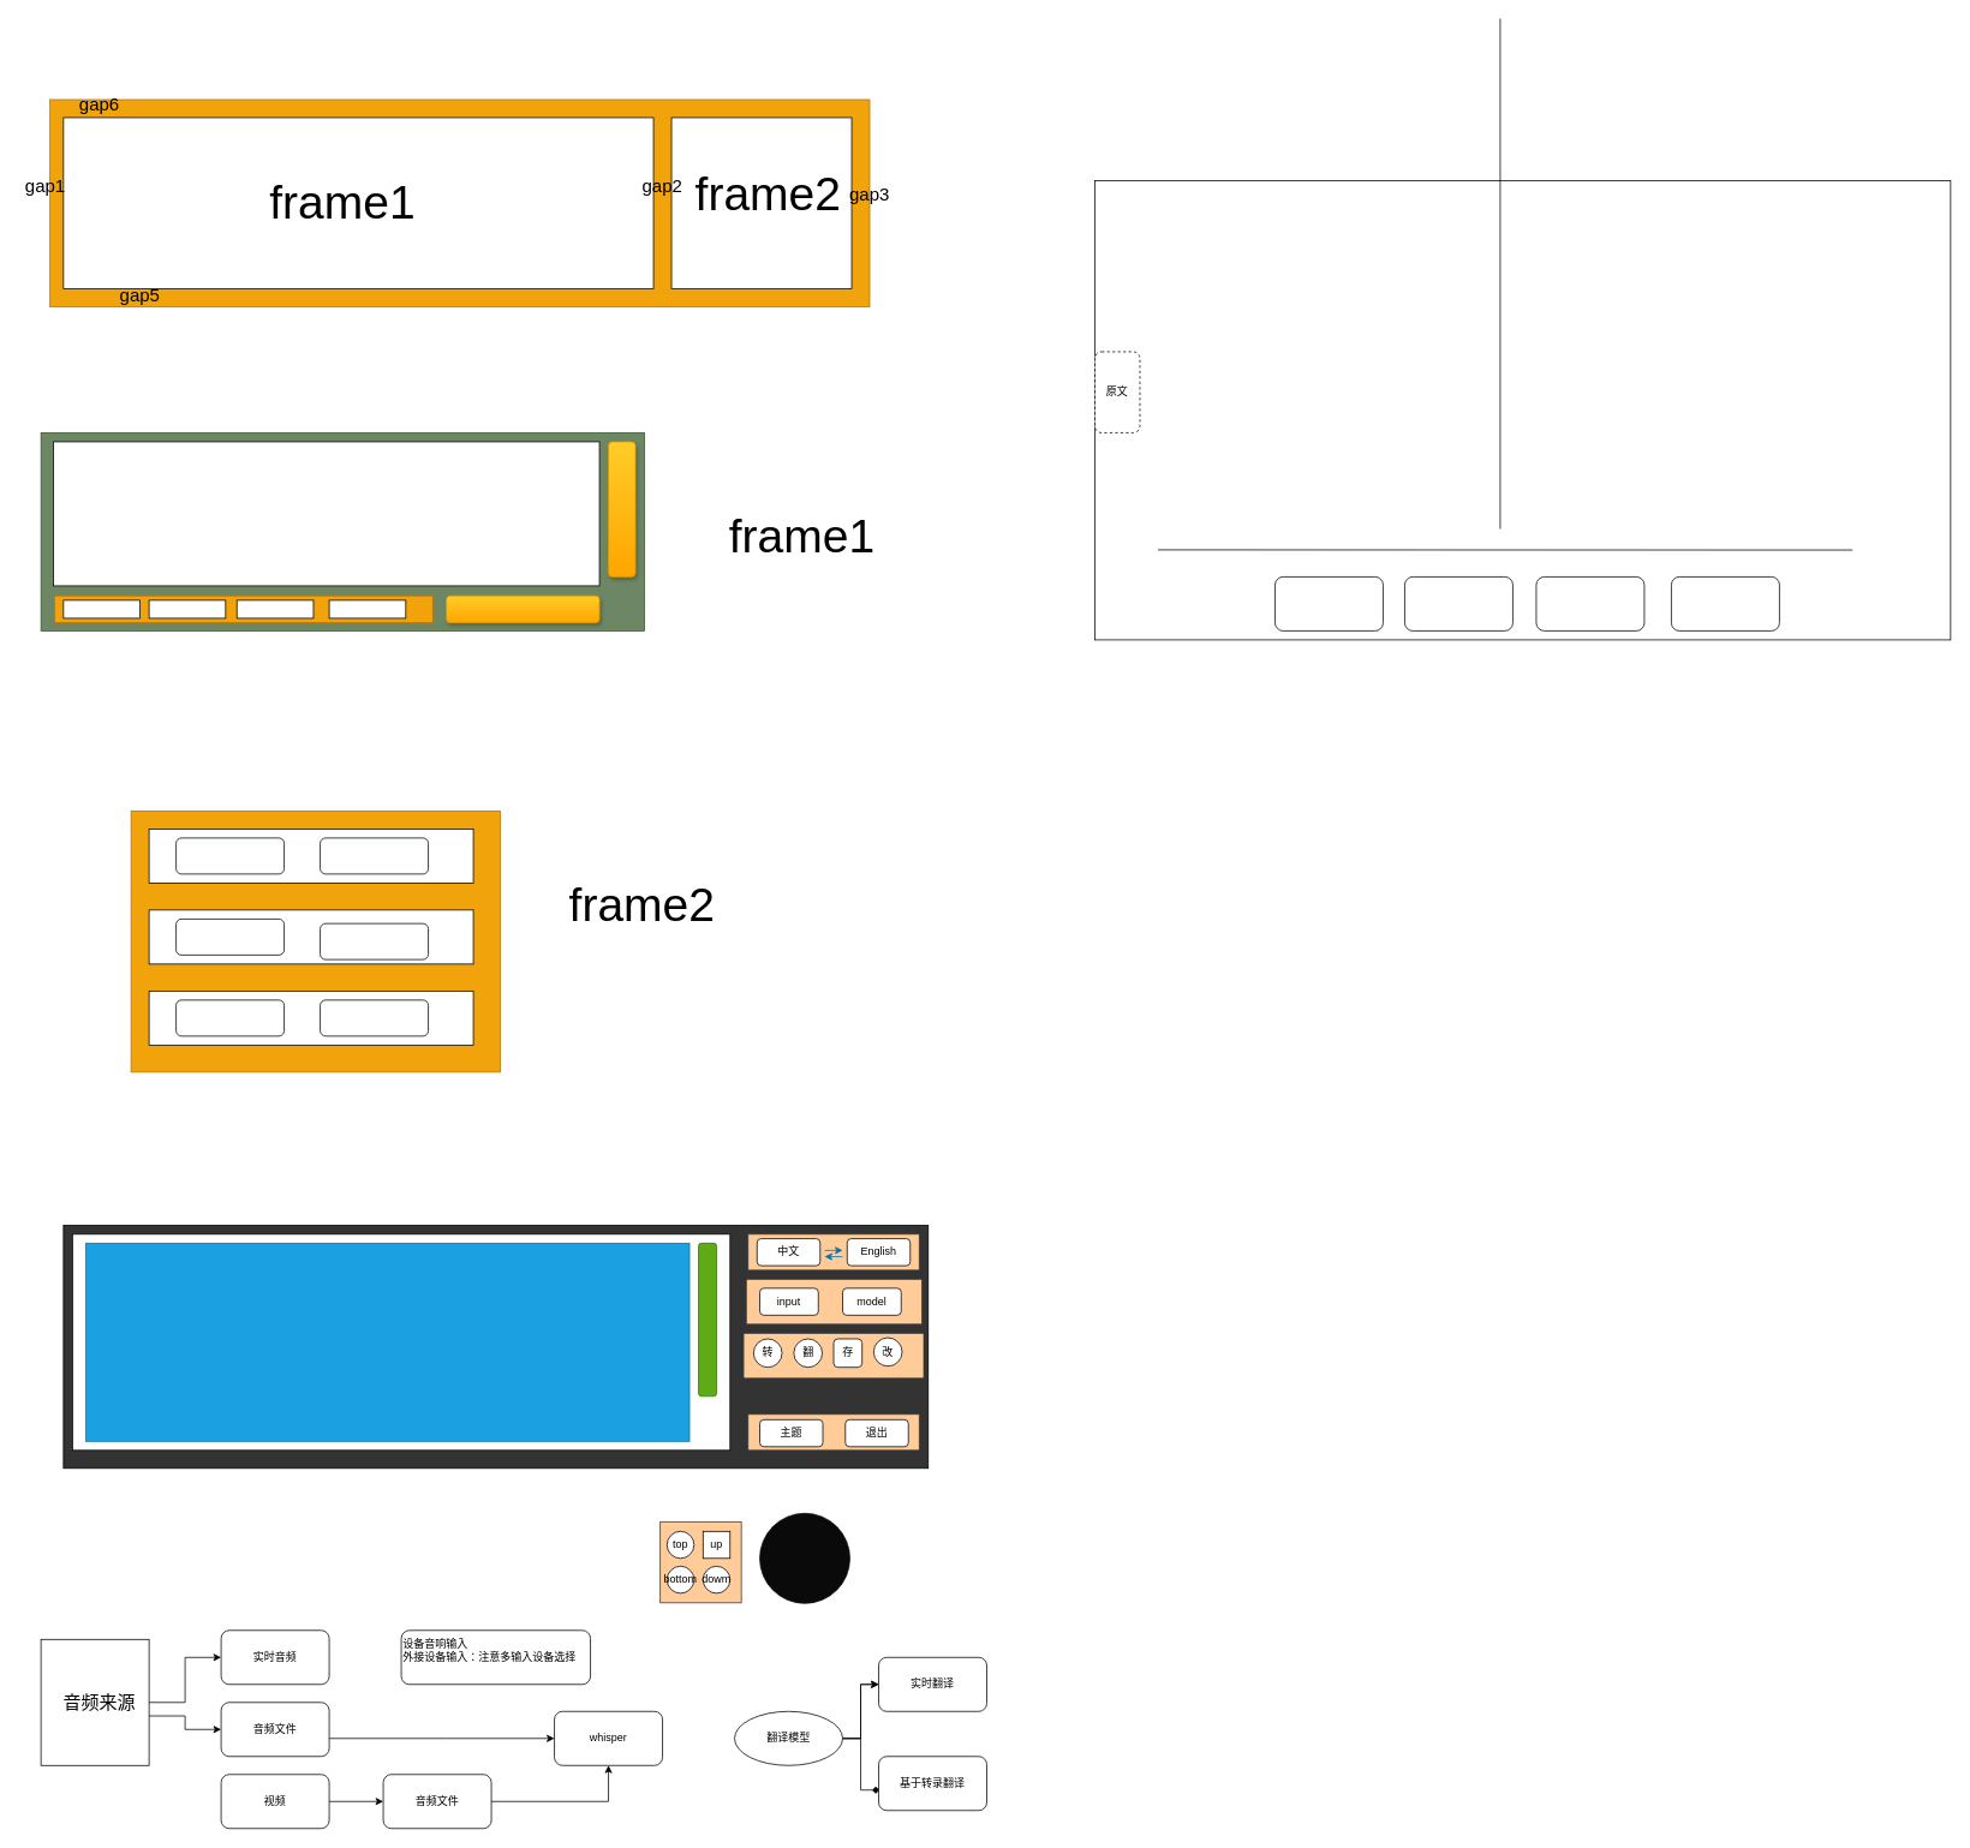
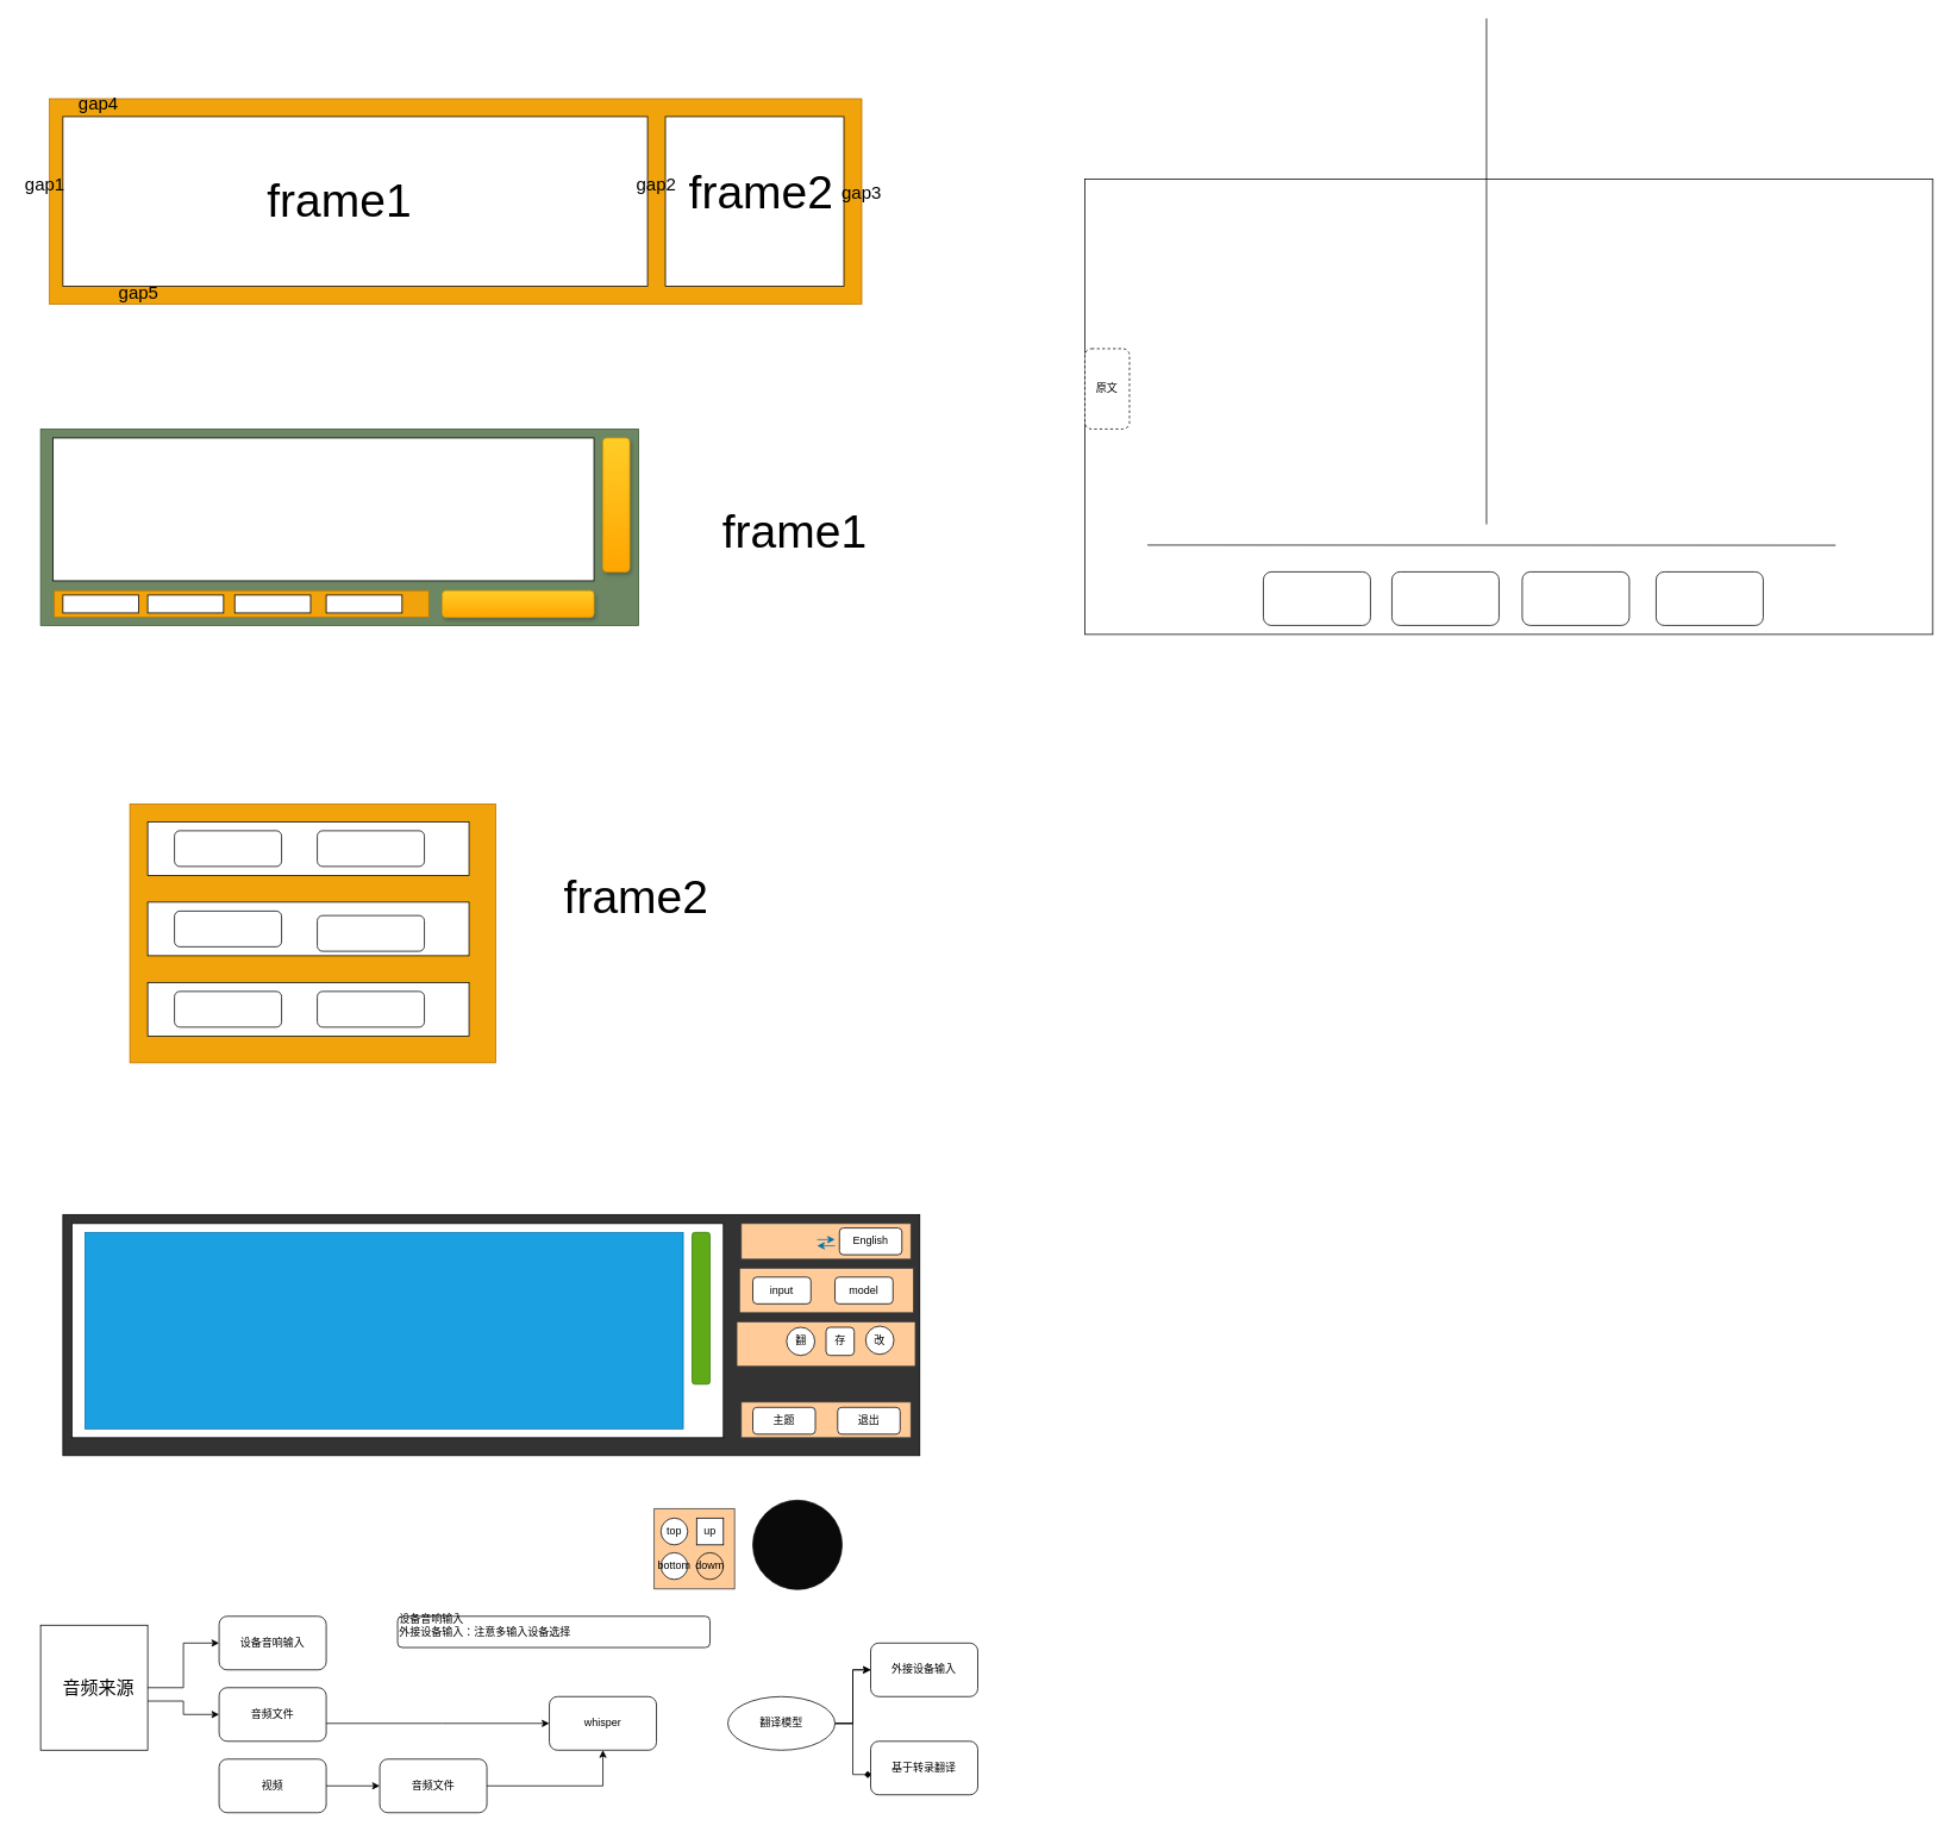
- <mxCell id="56" value="&lt;font style=&quot;font-size: 20px;&quot;&gt;gap6&lt;/font&gt;" style="text;html=1;align=center;verticalAlign=middle;whiteSpace=wrap;rounded=0;" parent="1" vertex="1"><mxGeometry x="80" y="100" width="60" height="30" as="geometry" /></mxCell>
+ <mxCell id="56" value="&lt;font style=&quot;font-size: 20px;&quot;&gt;gap4&lt;/font&gt;" style="text;html=1;align=center;verticalAlign=middle;whiteSpace=wrap;rounded=0;" parent="1" vertex="1"><mxGeometry x="80" y="100" width="60" height="30" as="geometry" /></mxCell>
- <mxCell id="32" value="中文" style="rounded=1;whiteSpace=wrap;html=1;" parent="30" vertex="1"><mxGeometry x="10" y="5" width="70" height="30" as="geometry" /></mxCell>
- <mxCell id="43" value="转" style="ellipse;whiteSpace=wrap;html=1;aspect=fixed;" parent="41" vertex="1"><mxGeometry x="11.111" y="6.25" width="31.579" height="31.579" as="geometry" /></mxCell>
- <mxCell id="8" value="dowm" style="ellipse;whiteSpace=wrap;html=1;aspect=fixed;" parent="4" vertex="1"><mxGeometry x="40" y="38.75" width="30" height="30" as="geometry" /></mxCell>
+ <mxCell id="8" value="dowm" style="ellipse;whiteSpace=wrap;html=1;aspect=fixed;fillColor=#ffcc99;" parent="4" vertex="1"><mxGeometry x="40" y="38.75" width="30" height="30" as="geometry" /></mxCell>
- <mxCell id="15" value="实时音频" style="rounded=1;whiteSpace=wrap;html=1;" parent="1" vertex="1"><mxGeometry x="245" y="1810" width="120" height="60" as="geometry" /></mxCell>
+ <mxCell id="15" value="设备音响输入" style="rounded=1;whiteSpace=wrap;html=1;" parent="1" vertex="1"><mxGeometry x="245" y="1810" width="120" height="60" as="geometry" /></mxCell>
- <mxCell id="16" value="设备音响输入&lt;br&gt;外接设备输入：注意多输入设备选择&lt;br&gt;&lt;div style=&quot;&quot;&gt;&lt;br&gt;&lt;/div&gt;" style="rounded=1;whiteSpace=wrap;html=1;align=left;" parent="1" vertex="1"><mxGeometry x="445" y="1810" width="210" height="60" as="geometry" /></mxCell>
+ <mxCell id="16" value="设备音响输入&lt;br&gt;外接设备输入：注意多输入设备选择&lt;br&gt;&lt;div style=&quot;&quot;&gt;&lt;br&gt;&lt;/div&gt;" style="rounded=1;whiteSpace=wrap;html=1;align=left;" parent="1" vertex="1"><mxGeometry x="445" y="1810" width="350" height="35" as="geometry" /></mxCell>
- <mxCell id="28" value="实时翻译" style="rounded=1;whiteSpace=wrap;html=1;" parent="1" vertex="1"><mxGeometry x="975" y="1840" width="120" height="60" as="geometry" /></mxCell>
+ <mxCell id="28" value="外接设备输入" style="rounded=1;whiteSpace=wrap;html=1;" parent="1" vertex="1"><mxGeometry x="975" y="1840" width="120" height="60" as="geometry" /></mxCell>
